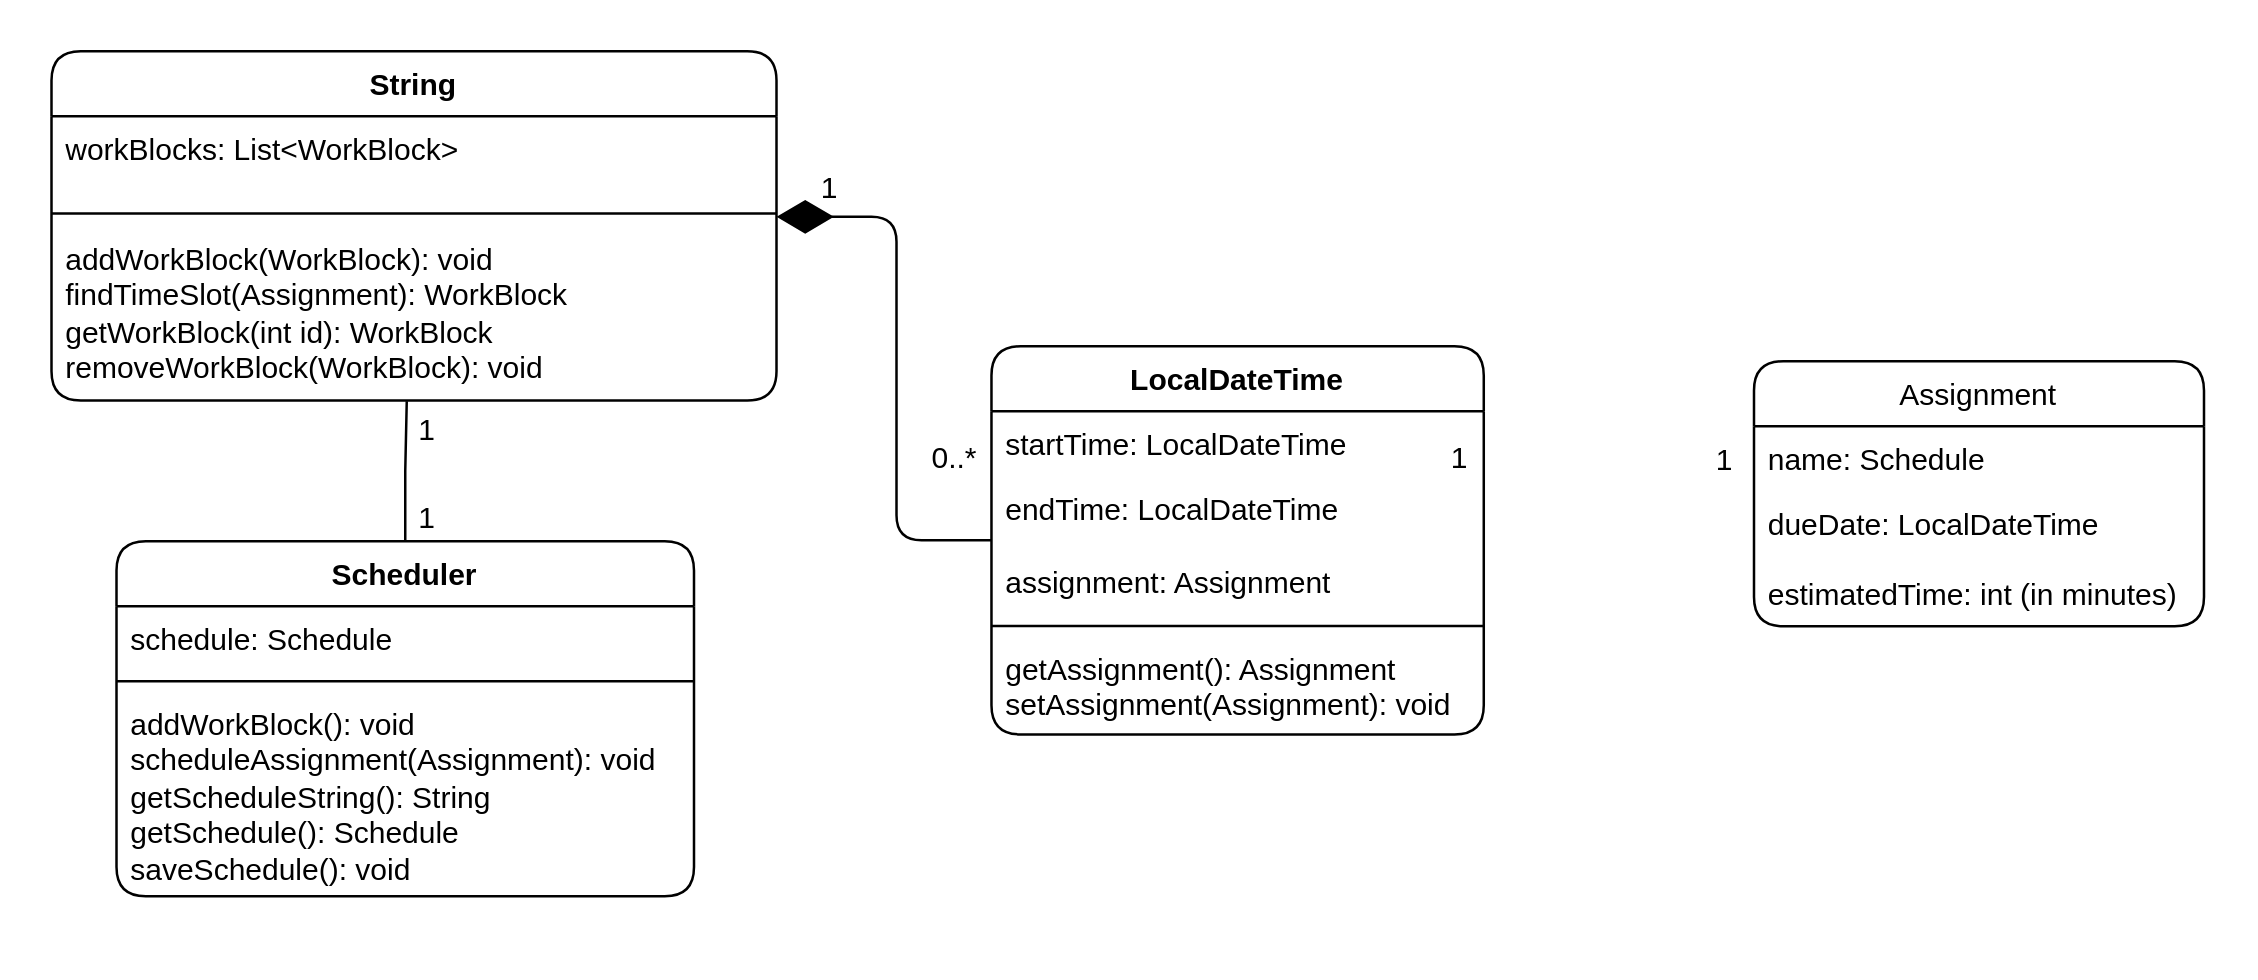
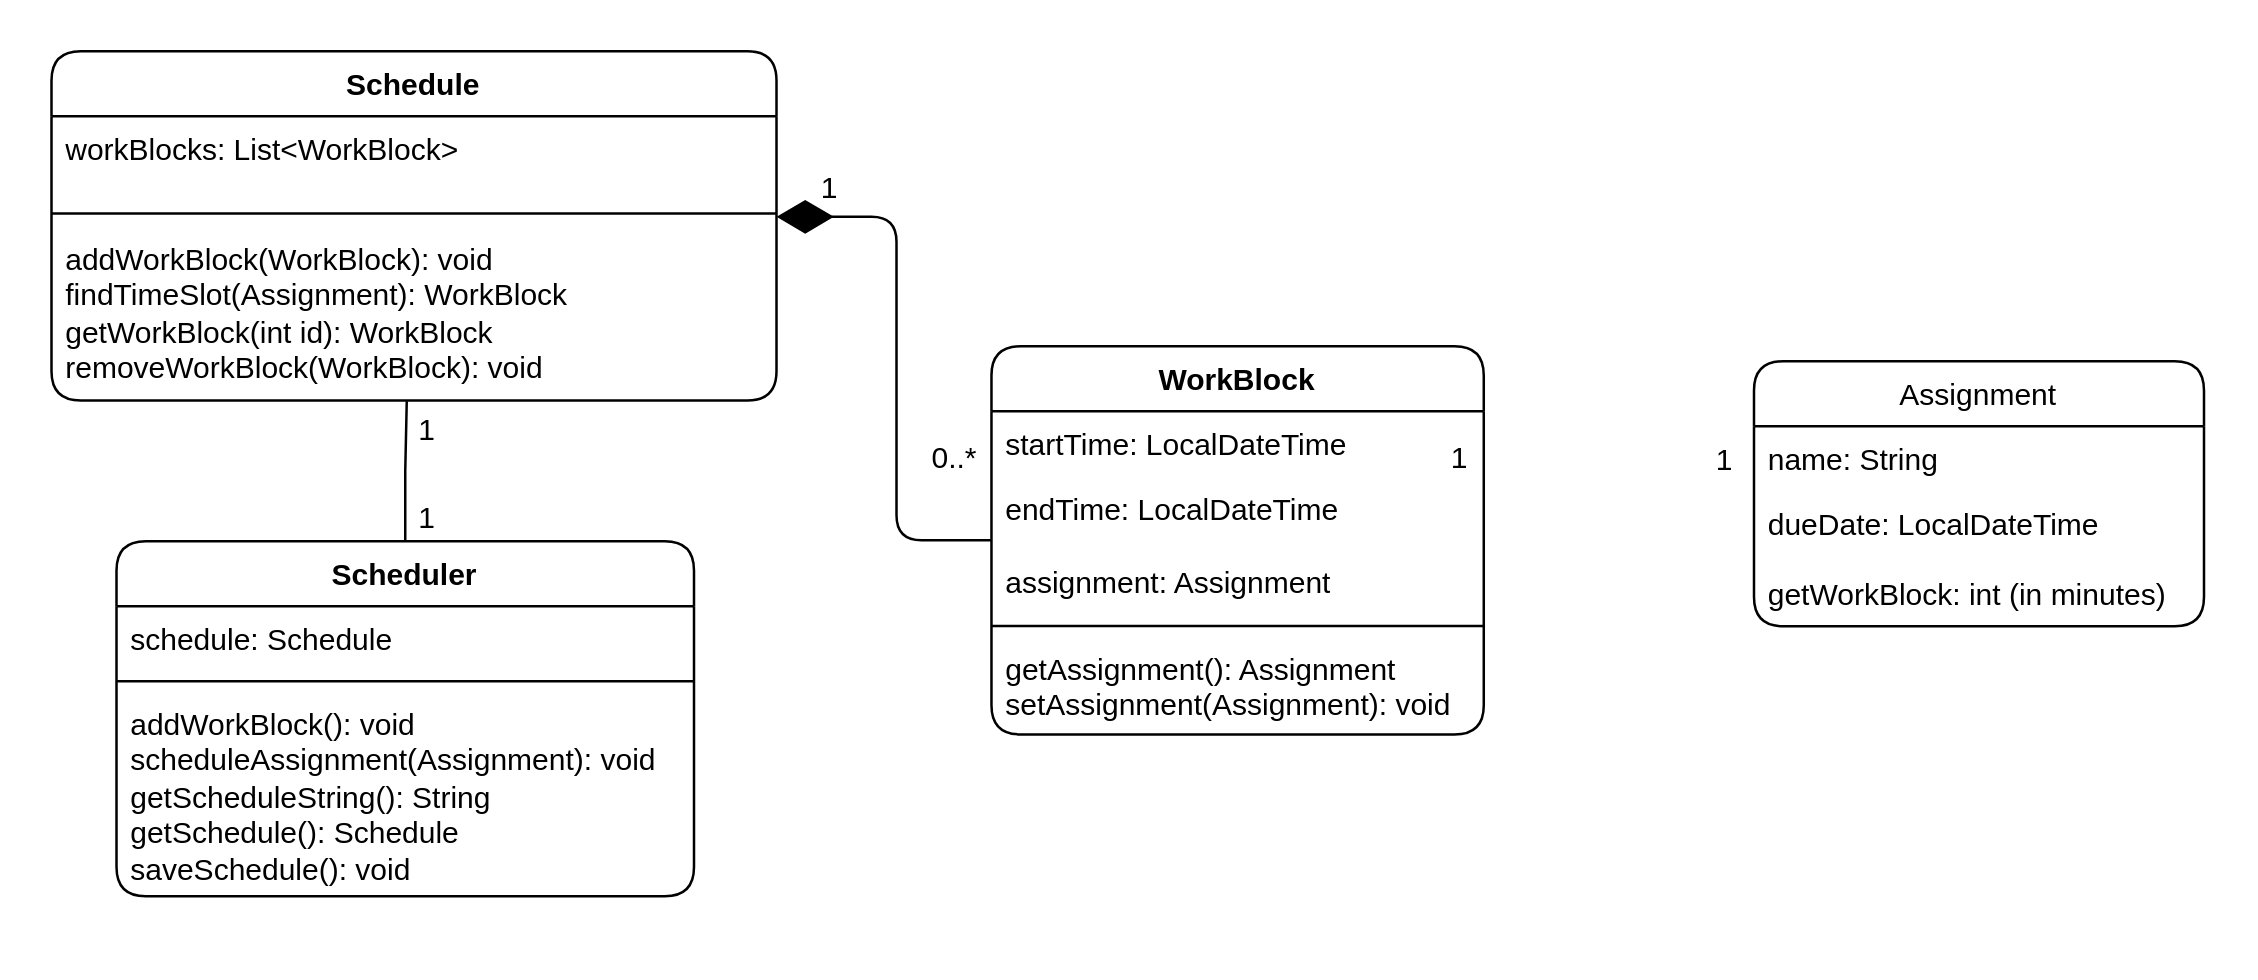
- <mxCell id="21" value="String" style="swimlane;fontStyle=1;align=center;verticalAlign=top;childLayout=stackLayout;horizontal=1;startSize=26;horizontalStack=0;resizeParent=1;resizeParentMax=0;resizeLast=0;collapsible=1;marginBottom=0;whiteSpace=wrap;html=1;rounded=1;swimlaneLine=1;shadow=0;textShadow=0;" parent="20" vertex="1"><mxGeometry width="290" height="139.71" as="geometry" /></mxCell>
+ <mxCell id="21" value="Schedule" style="swimlane;fontStyle=1;align=center;verticalAlign=top;childLayout=stackLayout;horizontal=1;startSize=26;horizontalStack=0;resizeParent=1;resizeParentMax=0;resizeLast=0;collapsible=1;marginBottom=0;whiteSpace=wrap;html=1;rounded=1;swimlaneLine=1;shadow=0;textShadow=0;" parent="20" vertex="1"><mxGeometry width="290" height="139.71" as="geometry" /></mxCell>
- <mxCell id="7" value="LocalDateTime" style="swimlane;fontStyle=1;align=center;verticalAlign=top;childLayout=stackLayout;horizontal=1;startSize=26;horizontalStack=0;resizeParent=1;resizeParentMax=0;resizeLast=0;collapsible=1;marginBottom=0;whiteSpace=wrap;html=1;rounded=1;swimlaneLine=1;shadow=0;textShadow=0;" parent="6" vertex="1"><mxGeometry x="32.991" width="196.916" height="155.274" as="geometry"><mxRectangle x="250" y="172" width="92" height="26" as="alternateBounds" /></mxGeometry></mxCell>
+ <mxCell id="7" value="WorkBlock" style="swimlane;fontStyle=1;align=center;verticalAlign=top;childLayout=stackLayout;horizontal=1;startSize=26;horizontalStack=0;resizeParent=1;resizeParentMax=0;resizeLast=0;collapsible=1;marginBottom=0;whiteSpace=wrap;html=1;rounded=1;swimlaneLine=1;shadow=0;textShadow=0;" parent="6" vertex="1"><mxGeometry x="32.991" width="196.916" height="155.274" as="geometry"><mxRectangle x="250" y="172" width="92" height="26" as="alternateBounds" /></mxGeometry></mxCell>
- <mxCell id="16" value="name: Schedule" style="text;strokeColor=none;fillColor=none;align=left;verticalAlign=top;spacingLeft=4;spacingRight=4;overflow=hidden;rotatable=0;points=[[0,0.5],[1,0.5]];portConstraint=eastwest;whiteSpace=wrap;html=1;" parent="15" vertex="1"><mxGeometry y="26" width="180" height="26" as="geometry" /></mxCell>
+ <mxCell id="16" value="name: String" style="text;strokeColor=none;fillColor=none;align=left;verticalAlign=top;spacingLeft=4;spacingRight=4;overflow=hidden;rotatable=0;points=[[0,0.5],[1,0.5]];portConstraint=eastwest;whiteSpace=wrap;html=1;" parent="15" vertex="1"><mxGeometry y="26" width="180" height="26" as="geometry" /></mxCell>
- <mxCell id="18" value="estimatedTime: int (in minutes)" style="text;strokeColor=none;fillColor=none;align=left;verticalAlign=top;spacingLeft=4;spacingRight=4;overflow=hidden;rotatable=0;points=[[0,0.5],[1,0.5]];portConstraint=eastwest;whiteSpace=wrap;html=1;" parent="15" vertex="1"><mxGeometry y="80" width="180" height="26" as="geometry" /></mxCell>
+ <mxCell id="18" value="getWorkBlock: int (in minutes)" style="text;strokeColor=none;fillColor=none;align=left;verticalAlign=top;spacingLeft=4;spacingRight=4;overflow=hidden;rotatable=0;points=[[0,0.5],[1,0.5]];portConstraint=eastwest;whiteSpace=wrap;html=1;" parent="15" vertex="1"><mxGeometry y="80" width="180" height="26" as="geometry" /></mxCell>
